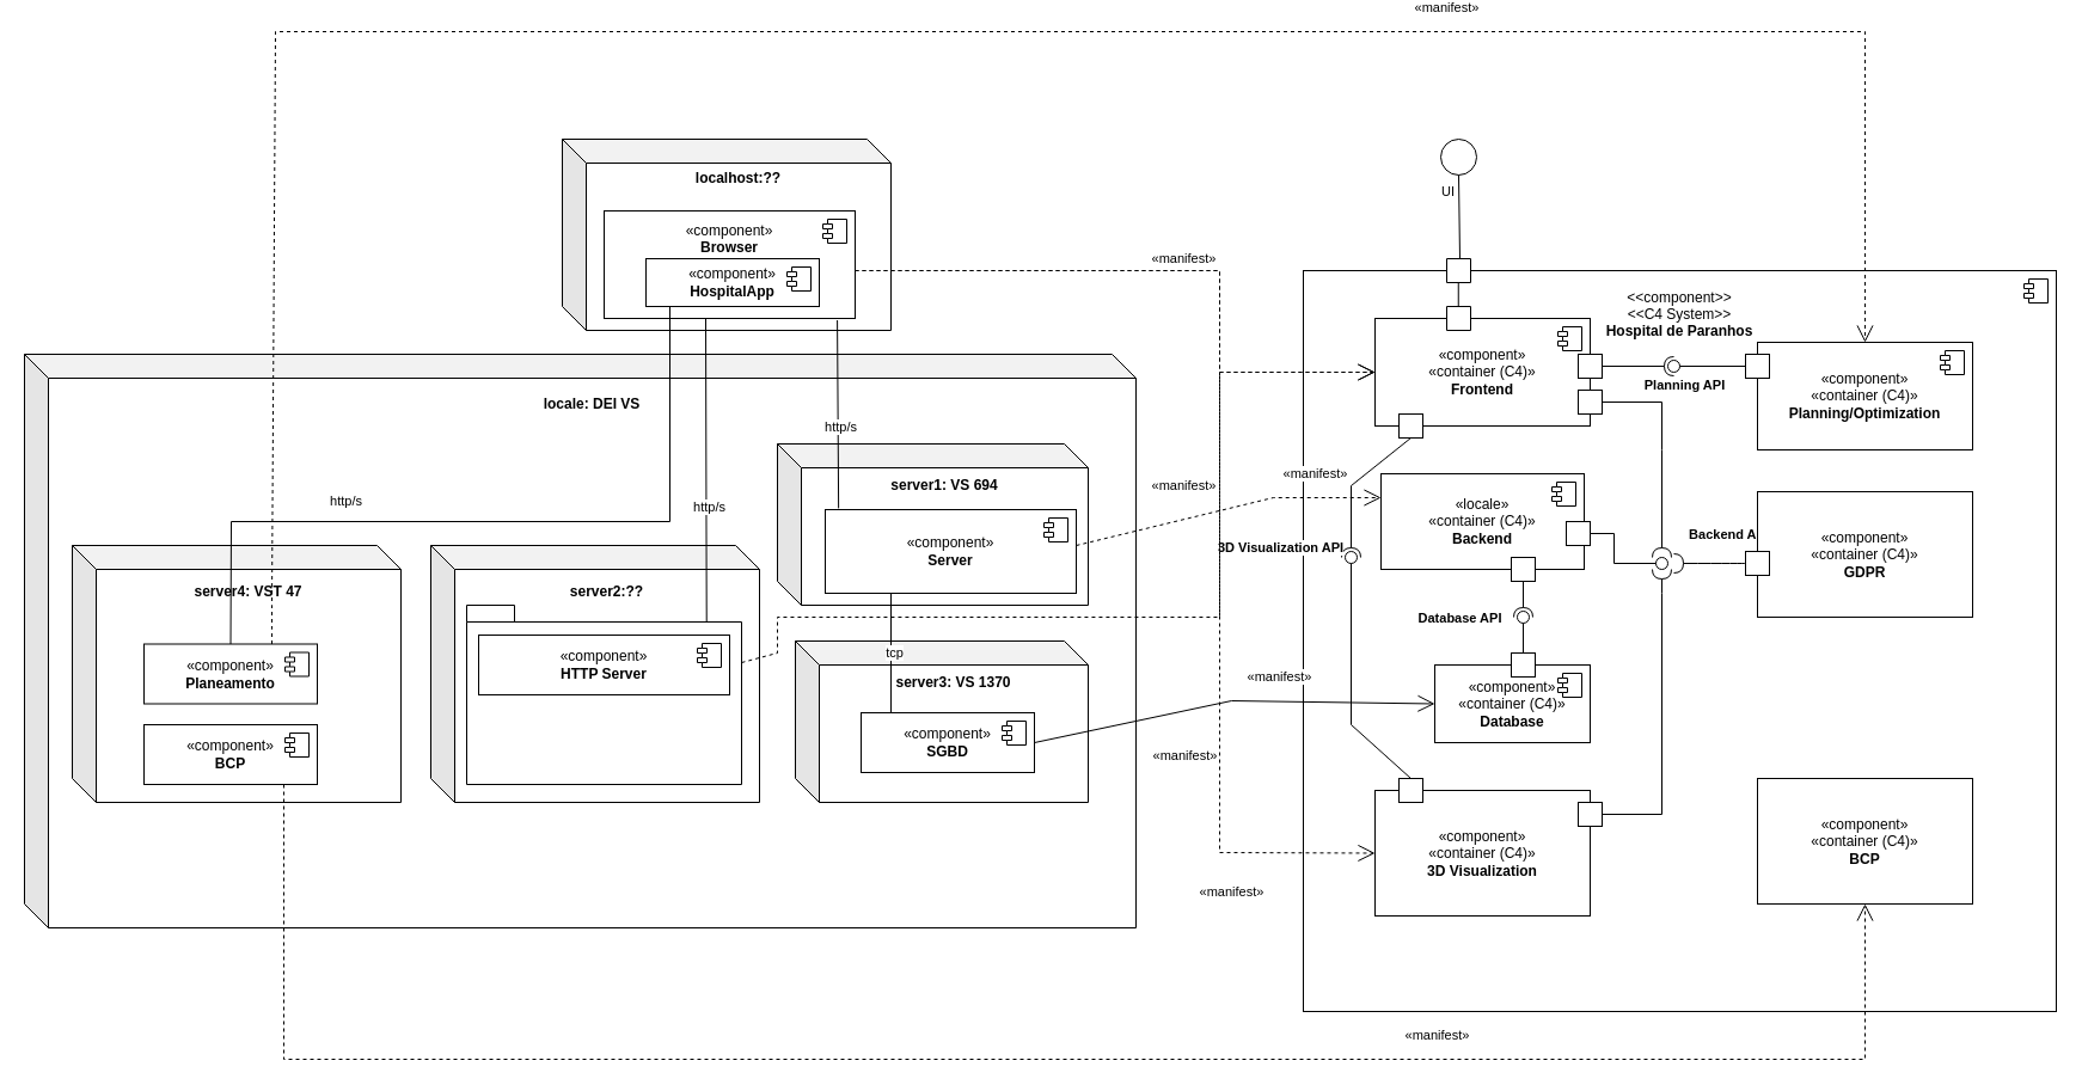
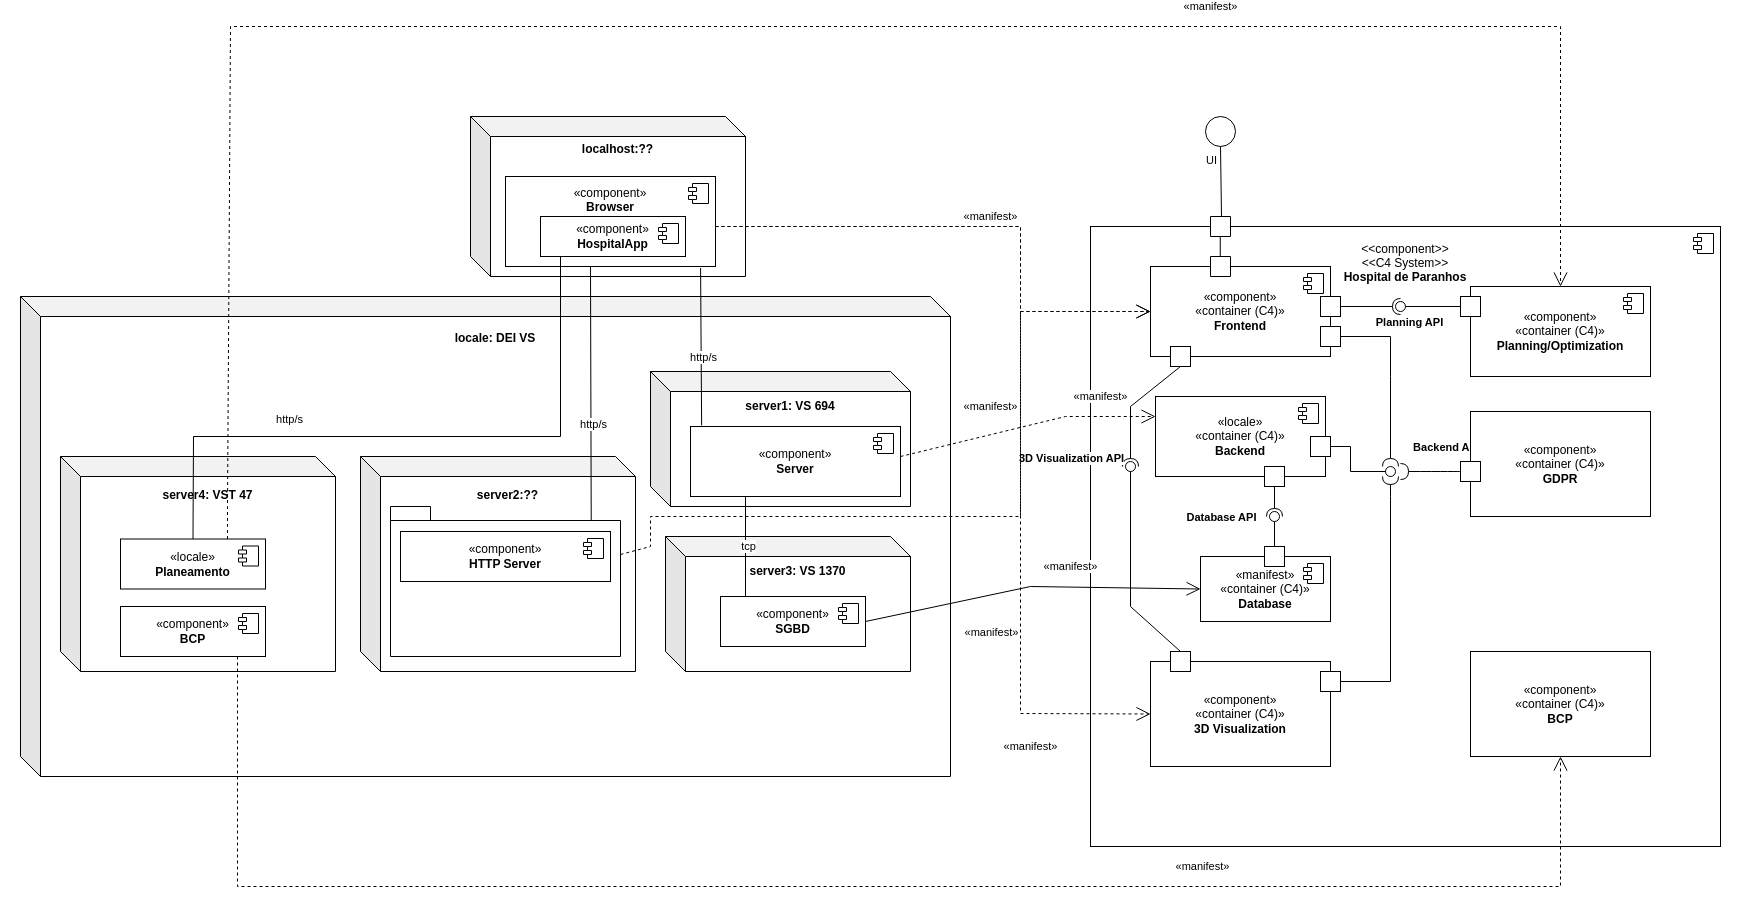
- <mxCell id="27" value="«component»&lt;br&gt;&lt;b&gt;Planeamento&lt;/b&gt;" style="html=1;dropTarget=0;whiteSpace=wrap;" vertex="1" parent="1"><mxGeometry x="120" y="532.5" width="145" height="50" as="geometry" /></mxCell>
+ <mxCell id="27" value="«locale»&lt;br&gt;&lt;b&gt;Planeamento&lt;/b&gt;" style="html=1;dropTarget=0;whiteSpace=wrap;" vertex="1" parent="1"><mxGeometry x="120" y="532.5" width="145" height="50" as="geometry" /></mxCell>
- <mxCell id="70" value="«component»&lt;div&gt;«container (C4)»&lt;br&gt;&lt;b&gt;Database&lt;/b&gt;&lt;/div&gt;" style="html=1;dropTarget=0;whiteSpace=wrap;" vertex="1" parent="1"><mxGeometry x="1200" y="550" width="130" height="65" as="geometry" /></mxCell>
+ <mxCell id="70" value="«manifest»&lt;div&gt;«container (C4)»&lt;br&gt;&lt;b&gt;Database&lt;/b&gt;&lt;/div&gt;" style="html=1;dropTarget=0;whiteSpace=wrap;" vertex="1" parent="1"><mxGeometry x="1200" y="550" width="130" height="65" as="geometry" /></mxCell>
